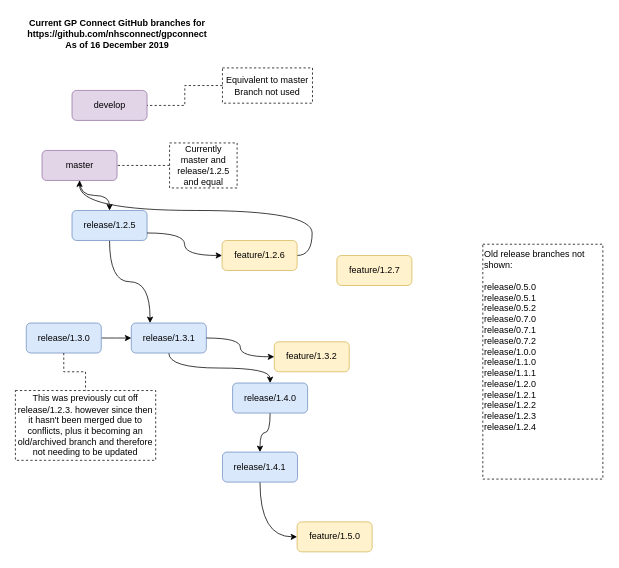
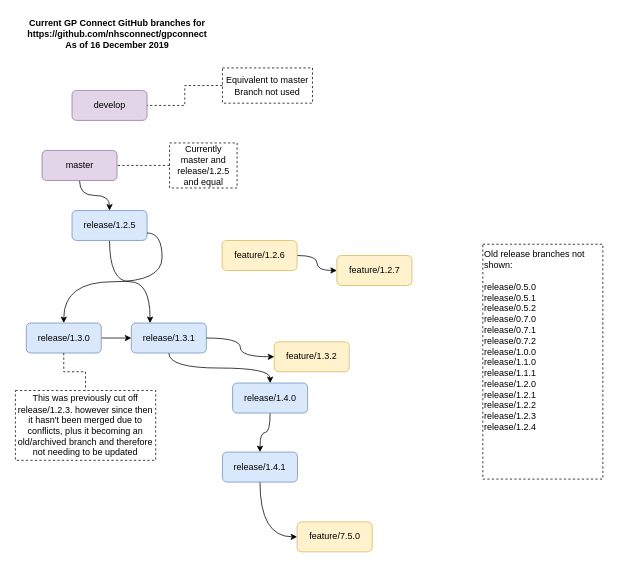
- <mxCell id="7" style="edgeStyle=orthogonalEdgeStyle;curved=1;orthogonalLoop=1;jettySize=auto;html=1;exitX=1;exitY=0.5;exitDx=0;exitDy=0;endArrow=classic;endFill=1;" parent="1" source="9" target="3" edge="1"><mxGeometry relative="1" as="geometry" /></mxCell>
+ <mxCell id="7" style="edgeStyle=orthogonalEdgeStyle;curved=1;orthogonalLoop=1;jettySize=auto;html=1;exitX=1;exitY=0.5;exitDx=0;exitDy=0;entryX=0;entryY=0.5;entryDx=0;entryDy=0;endArrow=classic;endFill=1;" parent="1" source="9" target="8" edge="1"><mxGeometry relative="1" as="geometry" /></mxCell>
- <mxCell id="6" style="edgeStyle=orthogonalEdgeStyle;curved=1;orthogonalLoop=1;jettySize=auto;html=1;exitX=1;exitY=0.75;exitDx=0;exitDy=0;entryX=0;entryY=0.5;entryDx=0;entryDy=0;endArrow=classic;endFill=1;" parent="1" source="5" target="9" edge="1"><mxGeometry relative="1" as="geometry" /></mxCell>
+ <mxCell id="6" style="edgeStyle=orthogonalEdgeStyle;curved=1;orthogonalLoop=1;jettySize=auto;html=1;exitX=1;exitY=0.75;exitDx=0;exitDy=0;endArrow=classic;endFill=1;" parent="1" source="5" target="16" edge="1"><mxGeometry relative="1" as="geometry" /></mxCell>
- <mxCell id="25" value="feature/1.5.0" style="rounded=1;whiteSpace=wrap;html=1;fillColor=#fff2cc;strokeColor=#d6b656;" parent="1" vertex="1"><mxGeometry x="395.5" y="695" width="100" height="40" as="geometry" /></mxCell>
+ <mxCell id="25" value="feature/7.5.0" style="rounded=1;whiteSpace=wrap;html=1;fillColor=#fff2cc;strokeColor=#d6b656;" parent="1" vertex="1"><mxGeometry x="395.5" y="695" width="100" height="40" as="geometry" /></mxCell>
